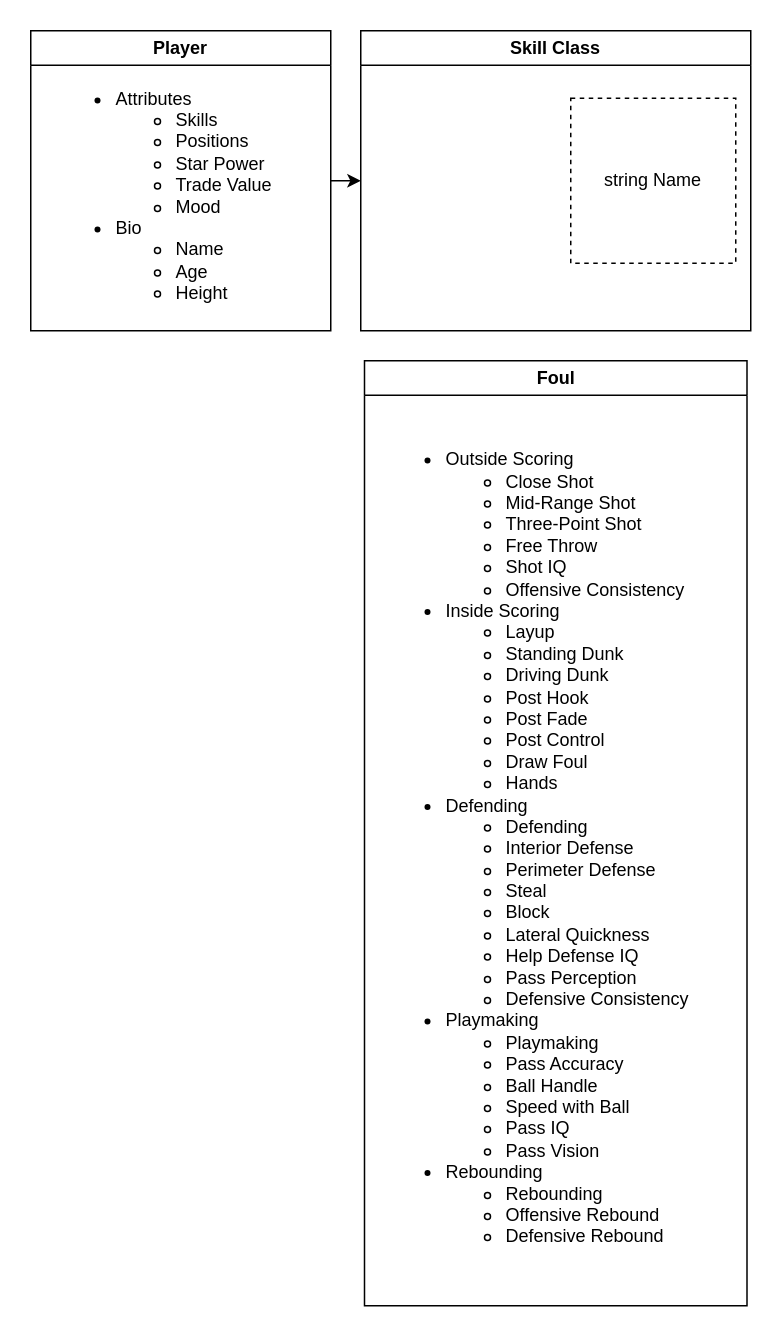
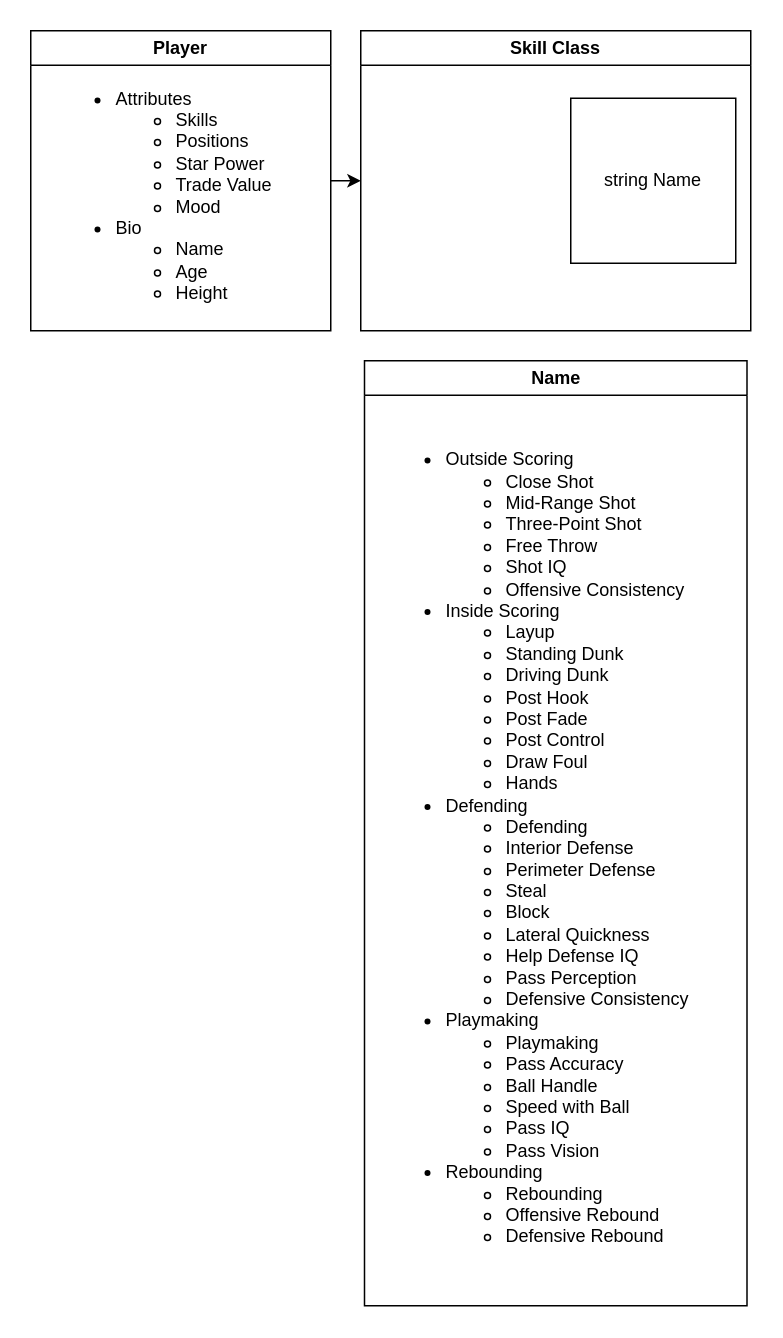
- <mxCell id="8" value="string Name" style="whiteSpace=wrap;html=1;aspect=fixed;dashed=1;" vertex="1" parent="7"><mxGeometry x="140" y="45" width="110" height="110" as="geometry" /></mxCell>
+ <mxCell id="8" value="string Name" style="whiteSpace=wrap;html=1;aspect=fixed;" vertex="1" parent="7"><mxGeometry x="140" y="45" width="110" height="110" as="geometry" /></mxCell>
- <mxCell id="5" value="Foul" style="swimlane;whiteSpace=wrap;html=1;labelBackgroundColor=none;" vertex="1" parent="1"><mxGeometry x="242.5" y="240" width="255" height="630" as="geometry"><mxRectangle x="590" y="100" width="70" height="30" as="alternateBounds" /></mxGeometry></mxCell>
+ <mxCell id="5" value="Name" style="swimlane;whiteSpace=wrap;html=1;labelBackgroundColor=none;" vertex="1" parent="1"><mxGeometry x="242.5" y="240" width="255" height="630" as="geometry"><mxRectangle x="590" y="100" width="70" height="30" as="alternateBounds" /></mxGeometry></mxCell>
